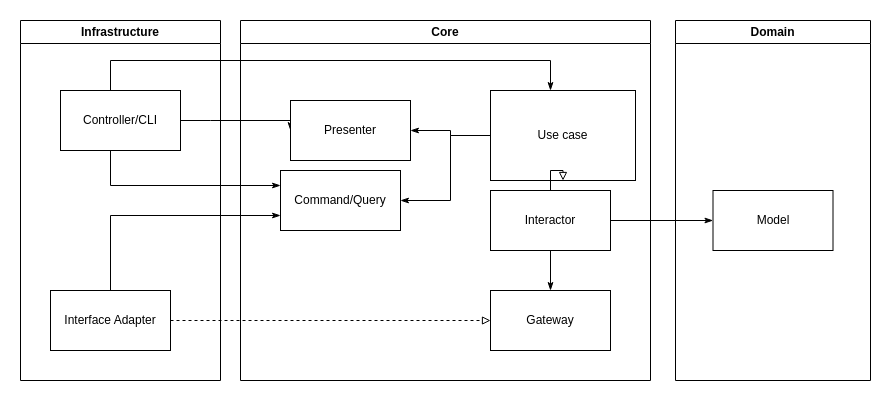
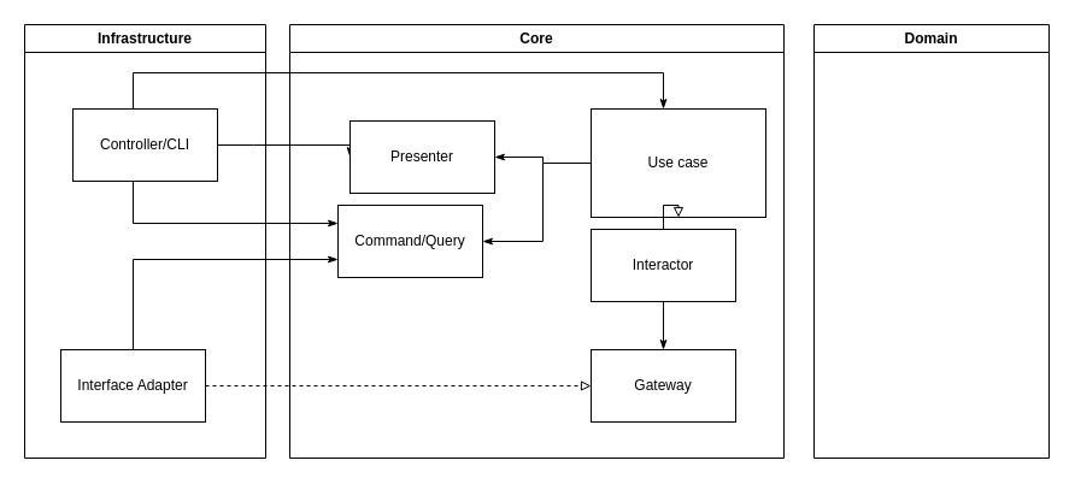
- <mxCell id="5" value="" style="edgeStyle=orthogonalEdgeStyle;rounded=0;orthogonalLoop=1;jettySize=auto;html=1;endArrow=classicThin;endFill=1;" parent="1" source="13" target="20" edge="1"><mxGeometry relative="1" as="geometry" /></mxCell>
- <mxCell id="20" value="Model" style="rounded=0;whiteSpace=wrap;html=1;" parent="19" vertex="1"><mxGeometry x="37.5" y="170" width="120" height="60" as="geometry" /></mxCell>
